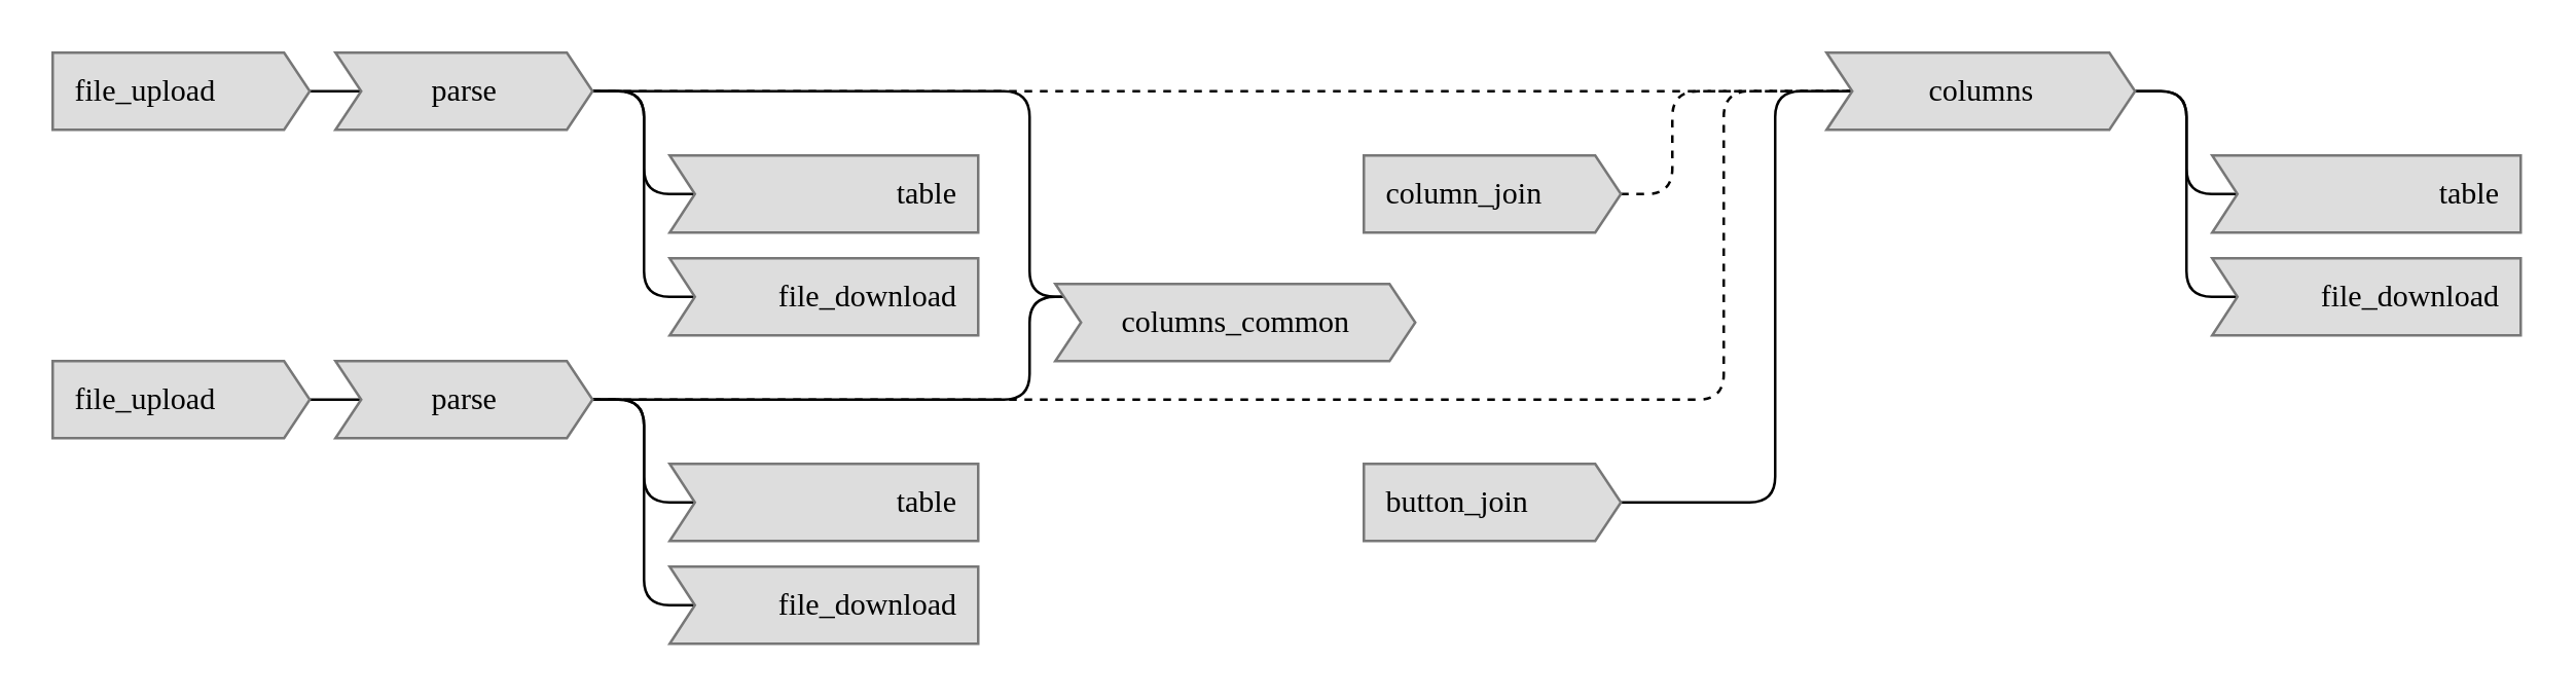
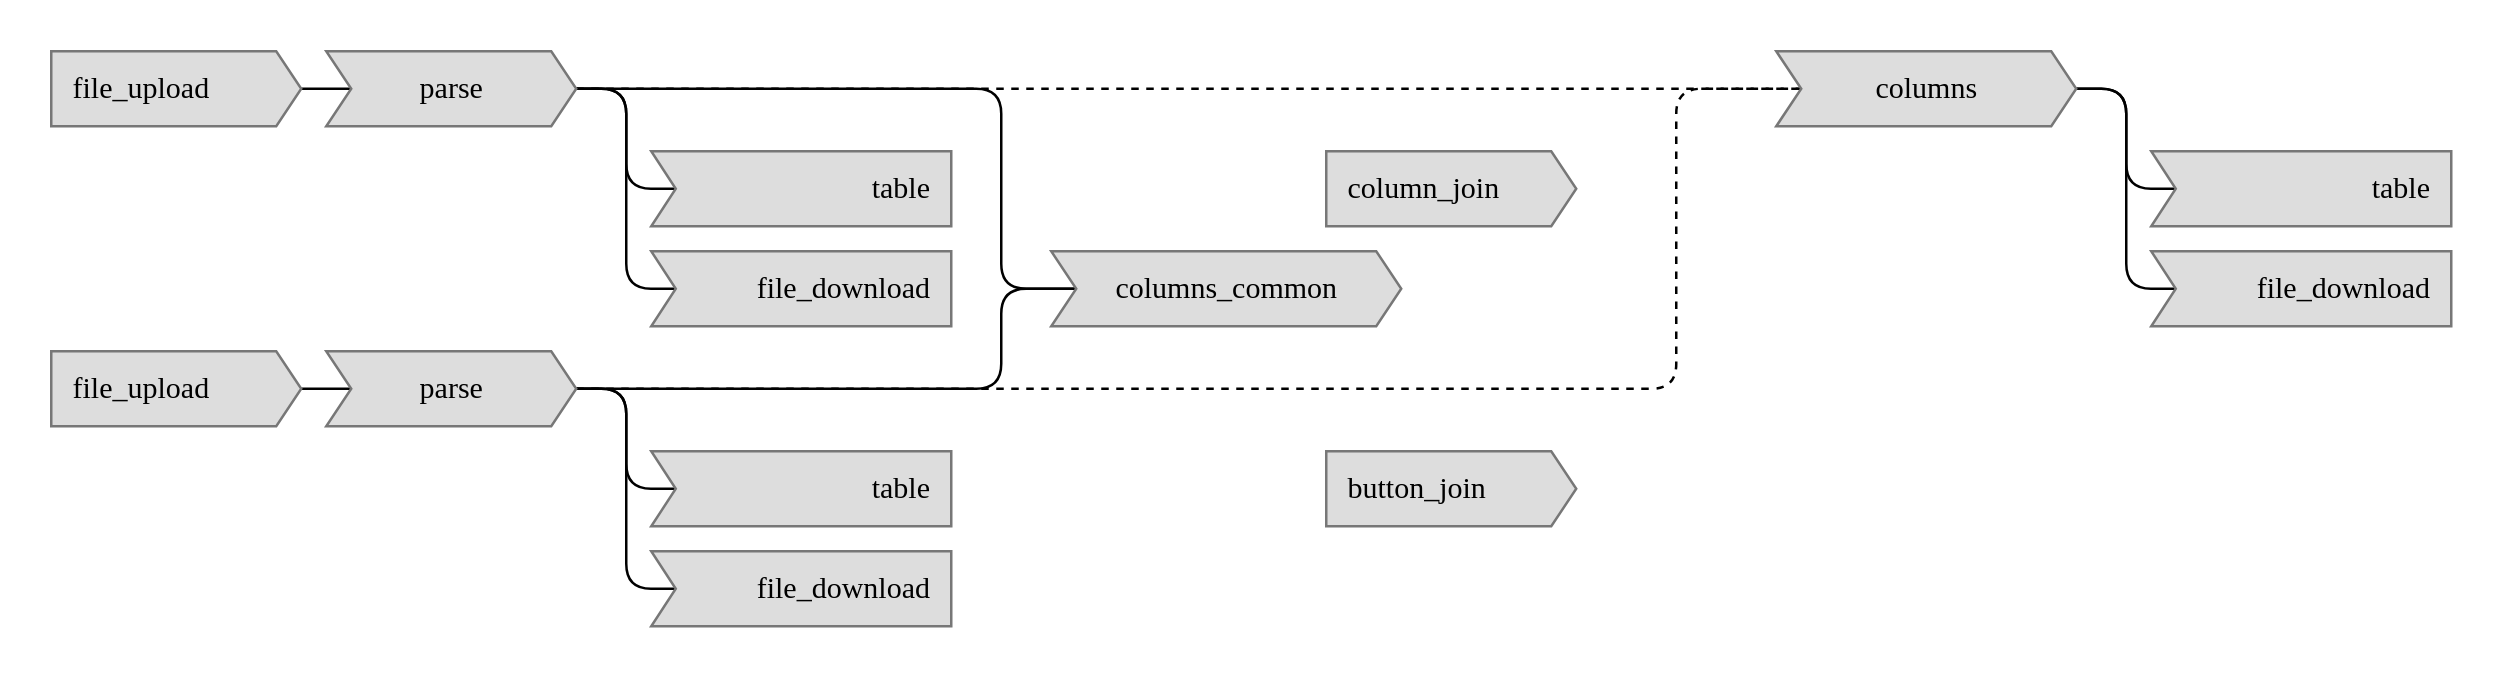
- <mxCell id="15" style="edgeStyle=orthogonalEdgeStyle;rounded=1;orthogonalLoop=1;jettySize=auto;html=1;exitX=1;exitY=0.5;exitDx=0;exitDy=0;exitPerimeter=0;entryX=0;entryY=0.5;entryDx=10;entryDy=0;entryPerimeter=0;dashed=1;fontFamily=Roboto Mono;fontSource=https%3A%2F%2Ffonts.googleapis.com%2Fcss%3Ffamily%3DRoboto%2BMono;endArrow=none;endFill=0;" edge="1" parent="1" source="16" target="21"><mxGeometry relative="1" as="geometry"><Array as="points"><mxPoint x="650" y="75" /><mxPoint x="650" y="35" /></Array></mxGeometry></mxCell>
- <mxCell id="14" value="&lt;font face=&quot;Roboto Mono&quot; data-font-src=&quot;https://fonts.googleapis.com/css?family=Roboto+Mono&quot;&gt;columns_common&lt;/font&gt;" style="html=1;shadow=0;dashed=0;align=center;verticalAlign=middle;shape=mxgraph.arrows2.arrow;dy=0;dx=10;notch=10;strokeColor=#777777;fillColor=#dddddd;rounded=1;spacingLeft=7;spacingRight=7;" vertex="1" parent="1"><mxGeometry x="410" y="110" width="140" height="30" as="geometry" /></mxCell>
+ <mxCell id="14" value="&lt;font face=&quot;Roboto Mono&quot; data-font-src=&quot;https://fonts.googleapis.com/css?family=Roboto+Mono&quot;&gt;columns_common&lt;/font&gt;" style="html=1;shadow=0;dashed=0;align=center;verticalAlign=middle;shape=mxgraph.arrows2.arrow;dy=0;dx=10;notch=10;strokeColor=#777777;fillColor=#dddddd;rounded=1;spacingLeft=7;spacingRight=7;" vertex="1" parent="1"><mxGeometry x="420" y="100" width="140" height="30" as="geometry" /></mxCell>
- <mxCell id="17" style="edgeStyle=orthogonalEdgeStyle;rounded=1;orthogonalLoop=1;jettySize=auto;html=1;exitX=1;exitY=0.5;exitDx=0;exitDy=0;exitPerimeter=0;entryX=0;entryY=0.5;entryDx=10;entryDy=0;entryPerimeter=0;fontFamily=Roboto Mono;fontSource=https%3A%2F%2Ffonts.googleapis.com%2Fcss%3Ffamily%3DRoboto%2BMono;endArrow=none;endFill=0;" edge="1" parent="1" source="18" target="21"><mxGeometry relative="1" as="geometry"><Array as="points"><mxPoint x="690" y="195" /><mxPoint x="690" y="35" /></Array></mxGeometry></mxCell>
